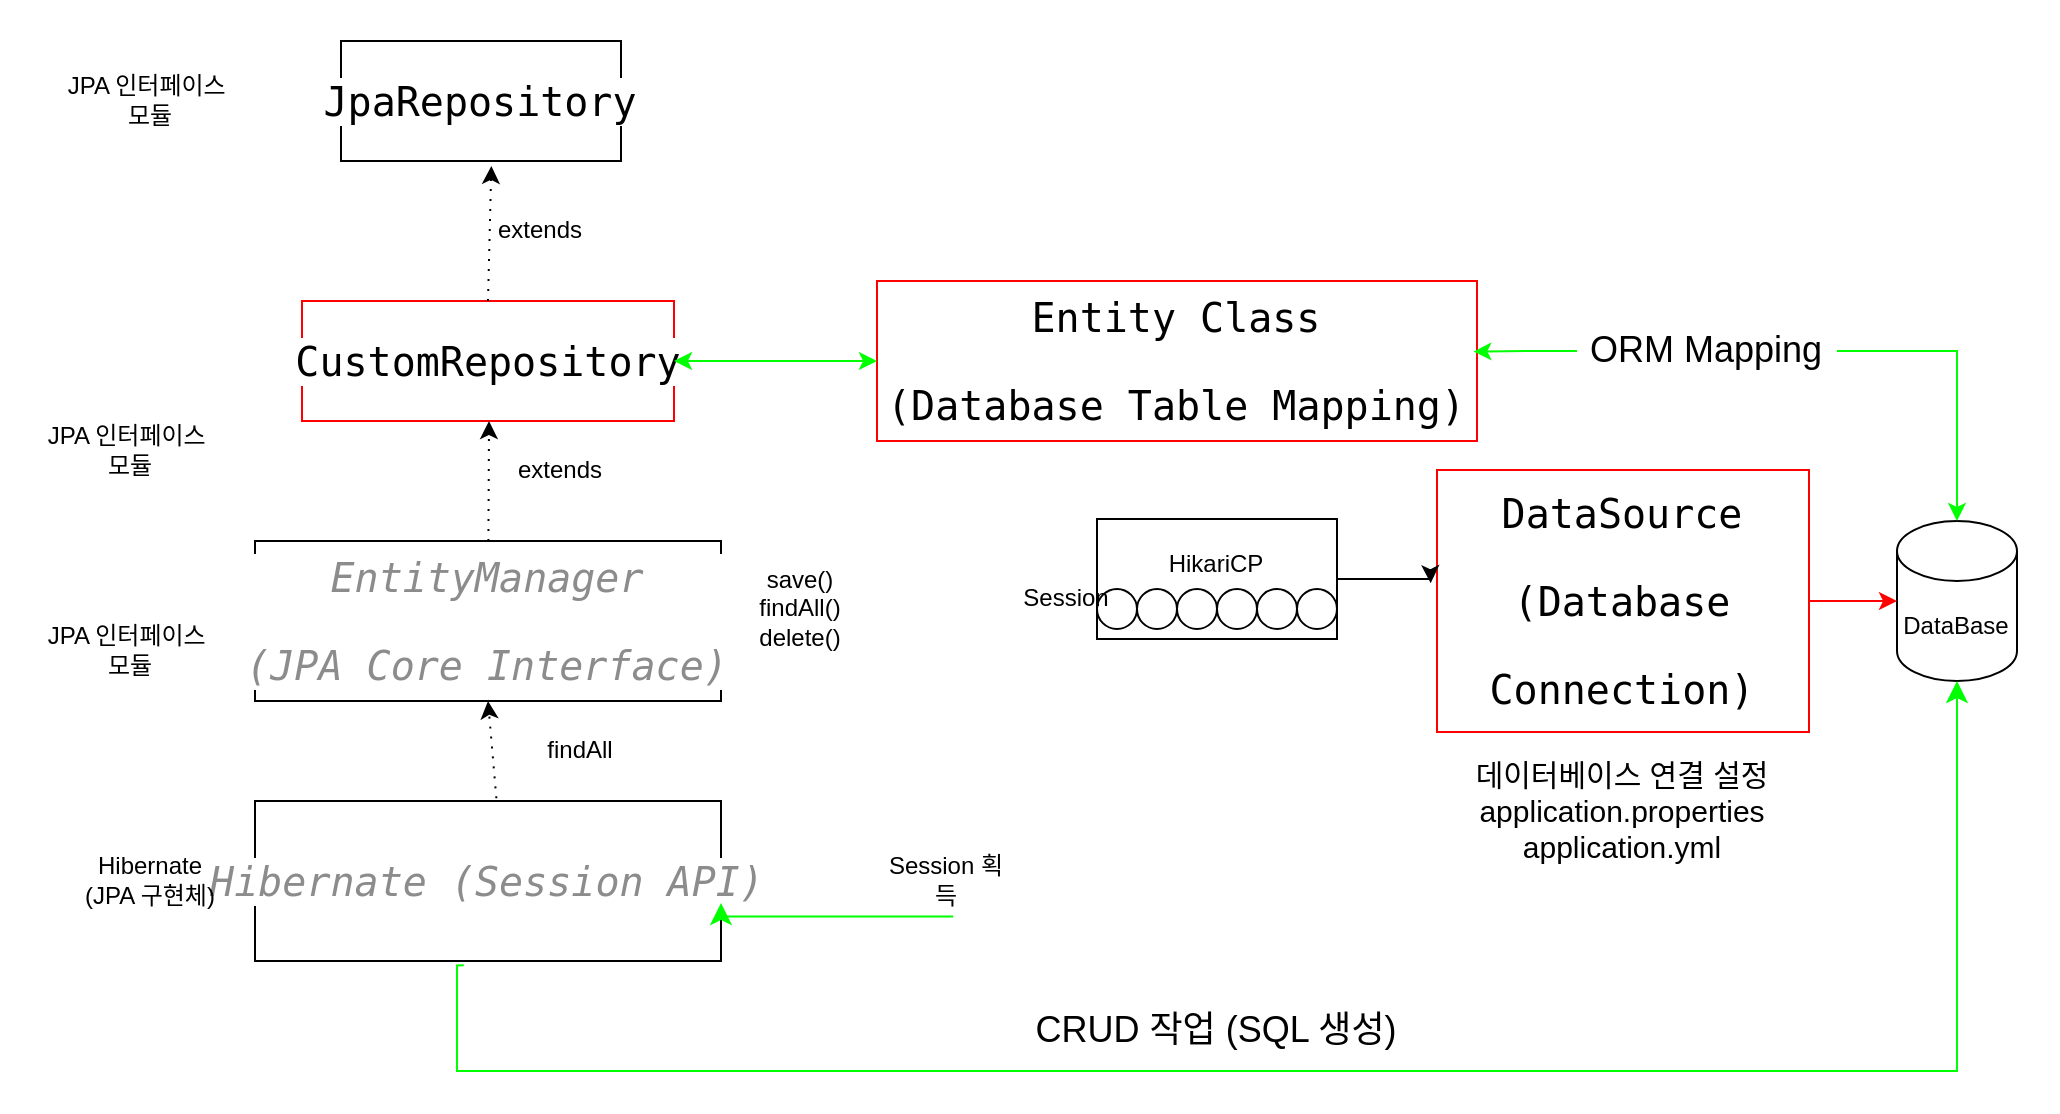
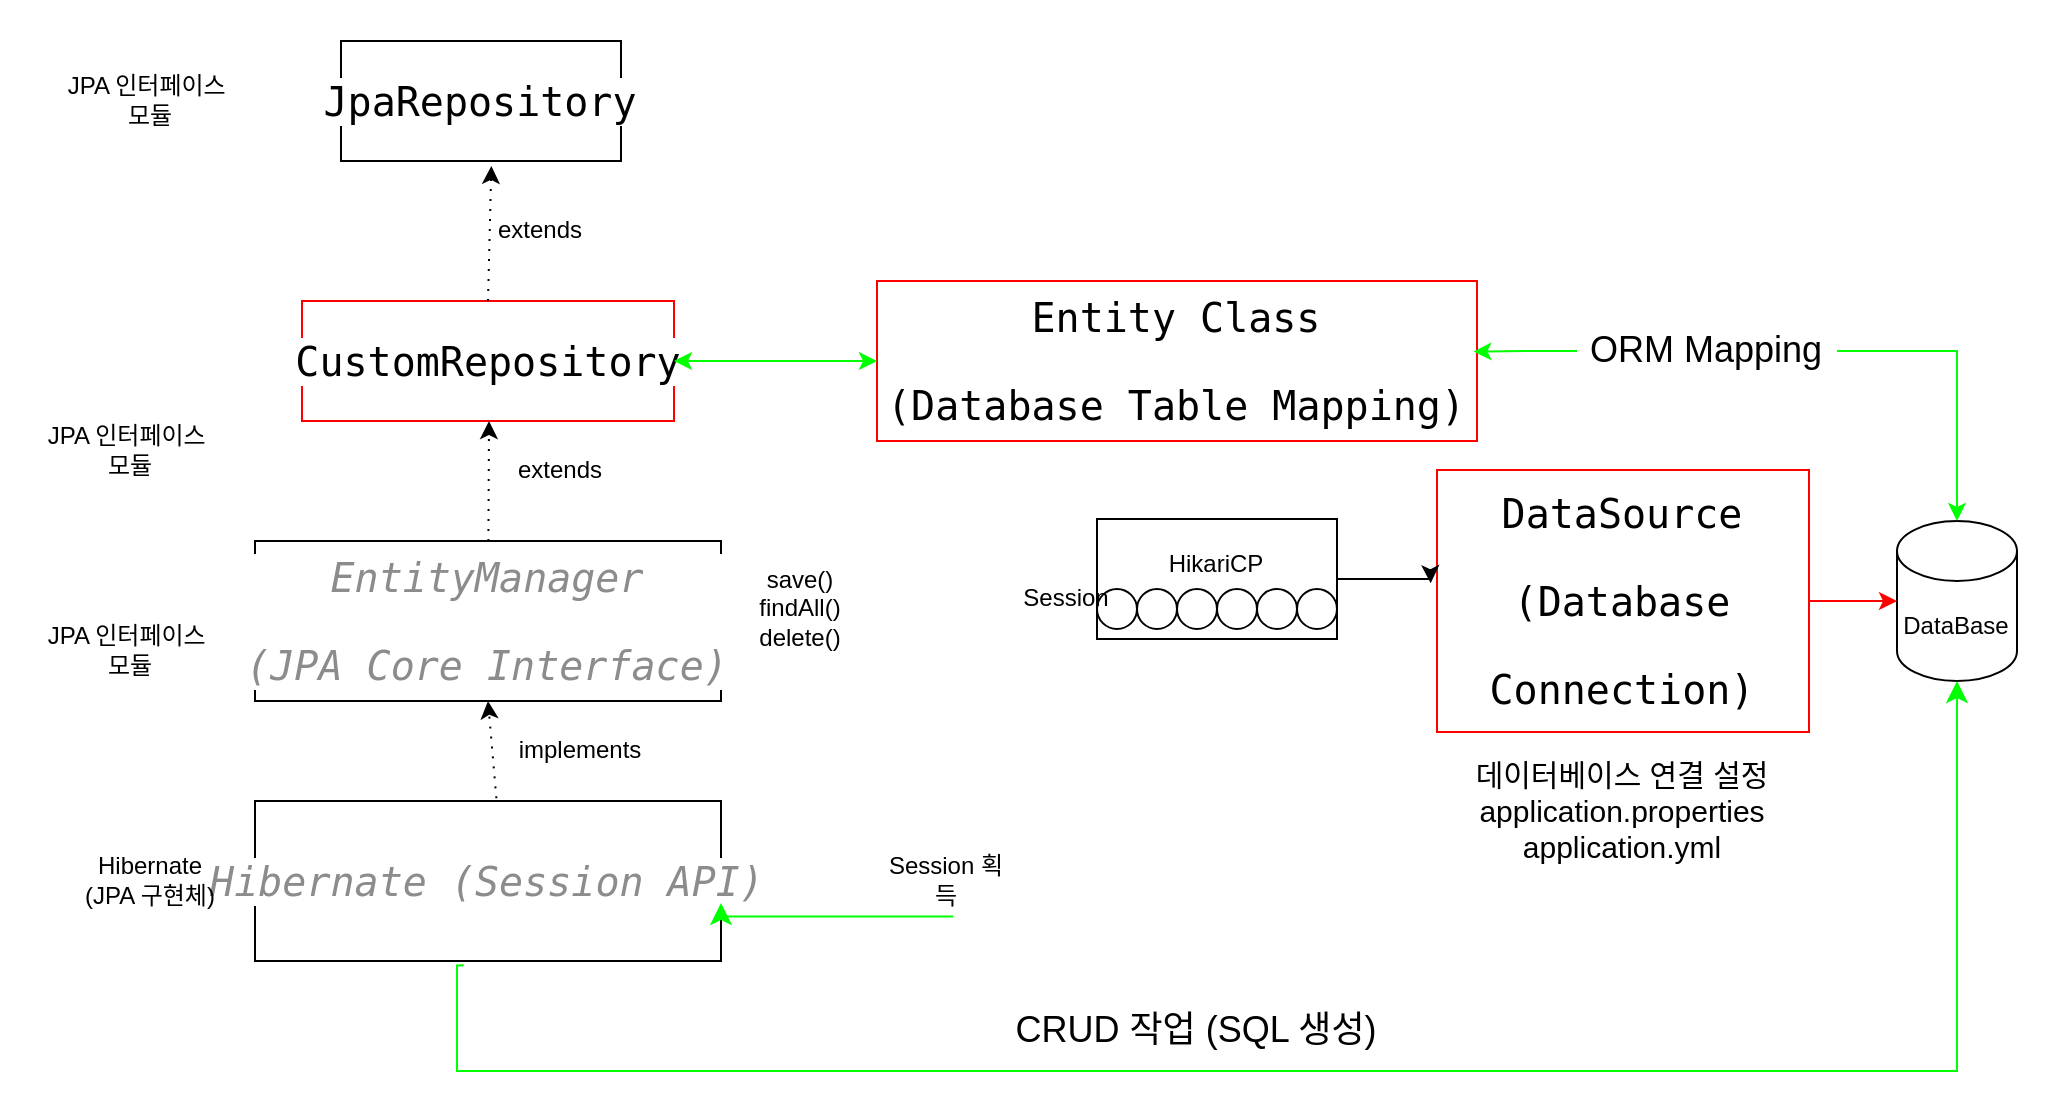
- <mxCell id="13" value="findAll" style="text;html=1;align=center;verticalAlign=middle;whiteSpace=wrap;rounded=0;" vertex="1" parent="1"><mxGeometry x="260" y="360" width="60" height="30" as="geometry" /></mxCell>
+ <mxCell id="13" value="implements" style="text;html=1;align=center;verticalAlign=middle;whiteSpace=wrap;rounded=0;" vertex="1" parent="1"><mxGeometry x="260" y="360" width="60" height="30" as="geometry" /></mxCell>
- <mxCell id="35" value="&lt;font style=&quot;font-size: 18px;&quot;&gt;CRUD 작업 (SQL 생성)&lt;/font&gt;" style="text;html=1;align=center;verticalAlign=middle;whiteSpace=wrap;rounded=0;" vertex="1" parent="1"><mxGeometry x="498" y="500" width="220" height="30" as="geometry" /></mxCell>
+ <mxCell id="35" value="&lt;font style=&quot;font-size: 18px;&quot;&gt;CRUD 작업 (SQL 생성)&lt;/font&gt;" style="text;html=1;align=center;verticalAlign=middle;whiteSpace=wrap;rounded=0;" vertex="1" parent="1"><mxGeometry x="488" y="500" width="220" height="30" as="geometry" /></mxCell>
